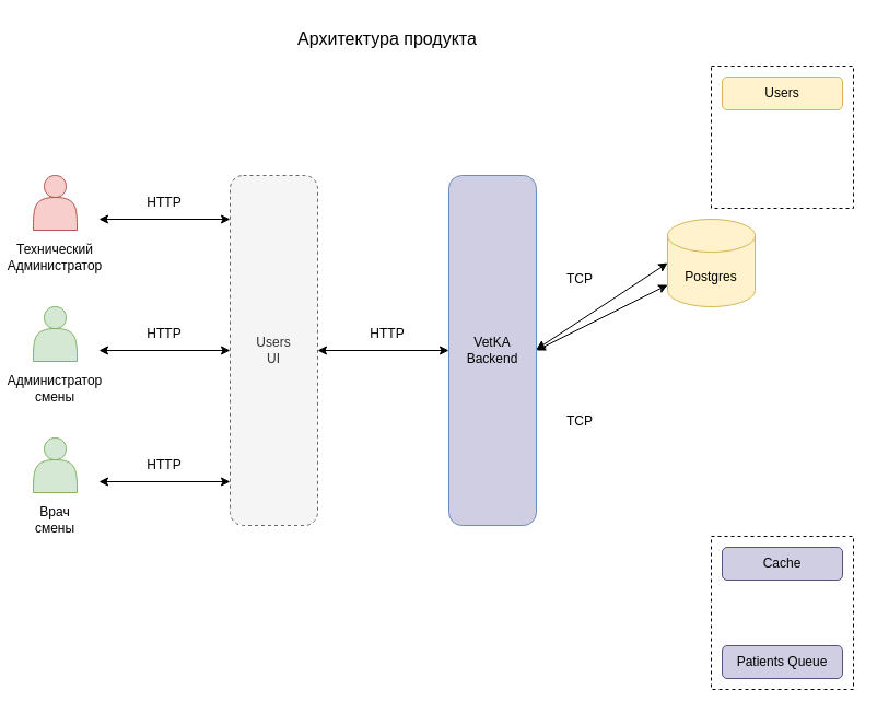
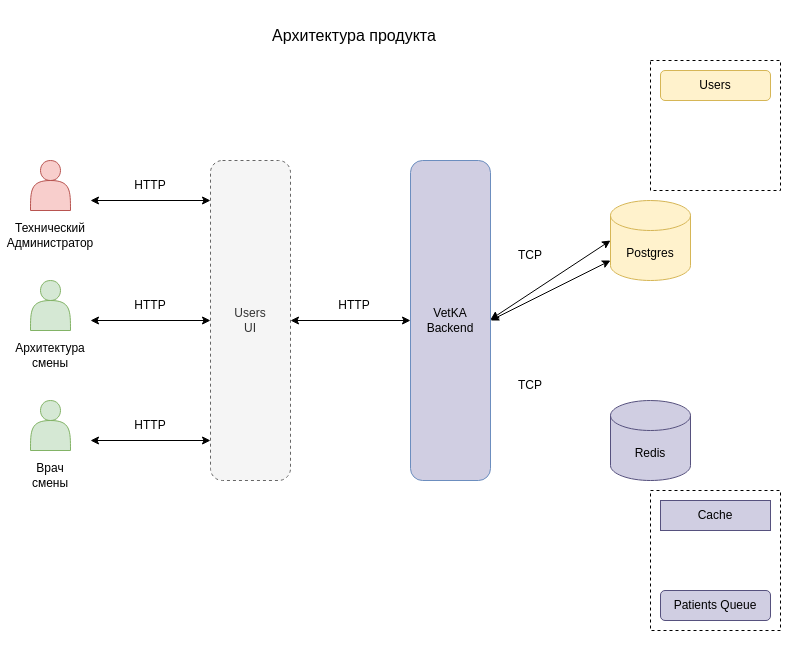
- <mxCell id="9" value="Администратор смены" style="text;html=1;strokeColor=none;fillColor=none;align=center;verticalAlign=middle;whiteSpace=wrap;rounded=0;" vertex="1" parent="1"><mxGeometry x="20" y="340" width="60" height="30" as="geometry" /></mxCell>
+ <mxCell id="9" value="Архитектура смены" style="text;html=1;strokeColor=none;fillColor=none;align=center;verticalAlign=middle;whiteSpace=wrap;rounded=0;" vertex="1" parent="1"><mxGeometry x="20" y="340" width="60" height="30" as="geometry" /></mxCell>
+ <mxCell id="19" value="Redis" style="shape=cylinder3;whiteSpace=wrap;html=1;boundedLbl=1;backgroundOutline=1;size=15;strokeWidth=1;fillColor=#d0cee2;strokeColor=#56517e;" vertex="1" parent="1"><mxGeometry x="610" y="400" width="80" height="80" as="geometry" /></mxCell>
- <mxCell id="24" value="Cache" style="rounded=1;whiteSpace=wrap;html=1;strokeWidth=1;fillColor=#d0cee2;strokeColor=#56517e;" vertex="1" parent="1"><mxGeometry x="660" y="500" width="110" height="30" as="geometry" /></mxCell>
+ <mxCell id="24" value="Cache" style="whiteSpace=wrap;html=1;strokeWidth=1;fillColor=#d0cee2;strokeColor=#56517e;rounded=0;" vertex="1" parent="1"><mxGeometry x="660" y="500" width="110" height="30" as="geometry" /></mxCell>
